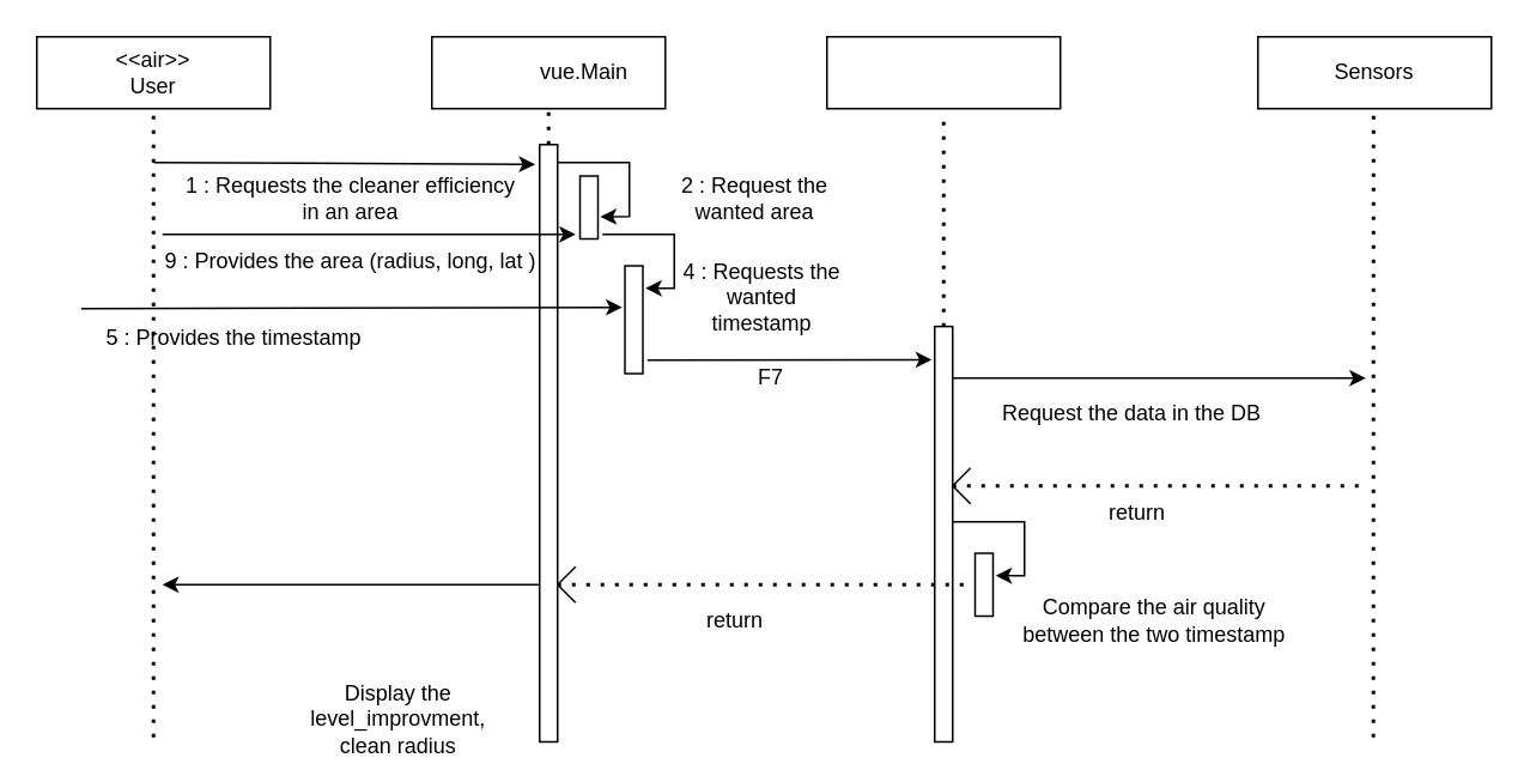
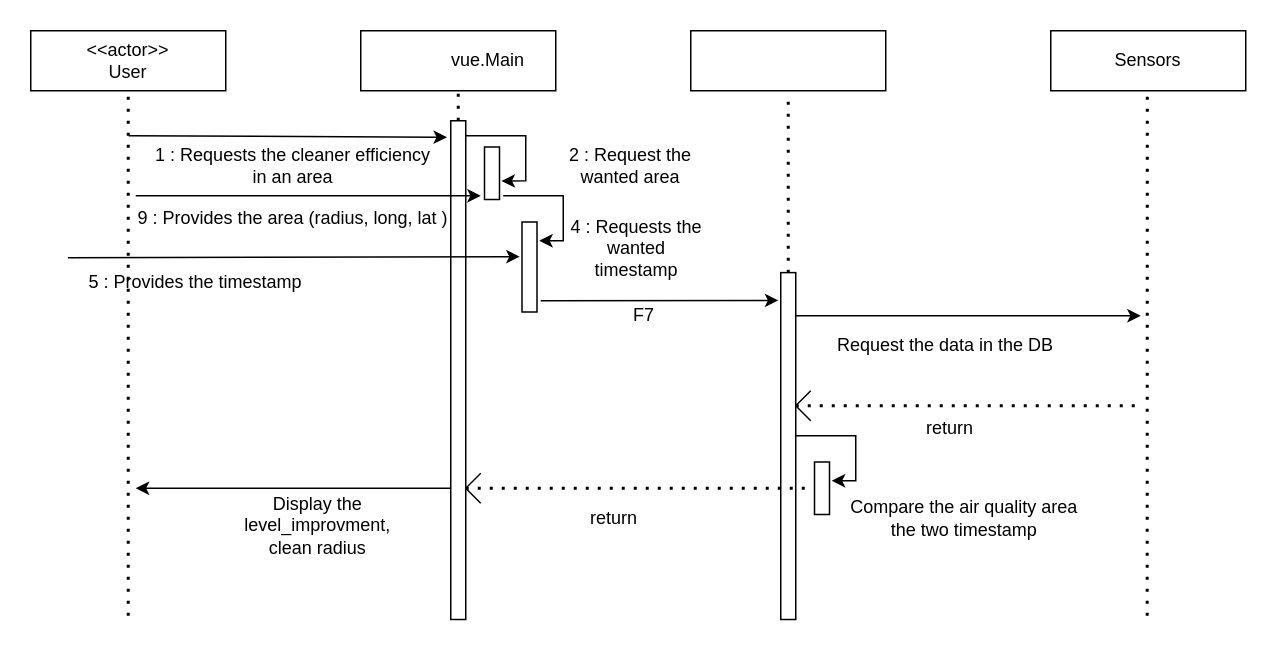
- <mxCell id="5" value="&amp;lt;&amp;lt;air&amp;gt;&amp;gt;&lt;br&gt;User" style="text;html=1;strokeColor=none;fillColor=none;align=center;verticalAlign=middle;whiteSpace=wrap;rounded=0;" vertex="1" parent="1"><mxGeometry x="55" y="25" width="60" height="30" as="geometry" /></mxCell>
+ <mxCell id="5" value="&amp;lt;&amp;lt;actor&amp;gt;&amp;gt;&lt;br&gt;User" style="text;html=1;strokeColor=none;fillColor=none;align=center;verticalAlign=middle;whiteSpace=wrap;rounded=0;" vertex="1" parent="1"><mxGeometry x="55" y="25" width="60" height="30" as="geometry" /></mxCell>
- <mxCell id="29" value="Compare the air quality between the two timestamp" style="text;html=1;strokeColor=none;fillColor=none;align=center;verticalAlign=middle;whiteSpace=wrap;rounded=0;" vertex="1" parent="1"><mxGeometry x="565" y="330" width="155" height="30" as="geometry" /></mxCell>
+ <mxCell id="29" value="Compare the air quality area the two timestamp" style="text;html=1;strokeColor=none;fillColor=none;align=center;verticalAlign=middle;whiteSpace=wrap;rounded=0;" vertex="1" parent="1"><mxGeometry x="565" y="330" width="155" height="30" as="geometry" /></mxCell>
- <mxCell id="36" value="Display the level_improvment, clean radius" style="text;html=1;strokeColor=none;fillColor=none;align=center;verticalAlign=middle;whiteSpace=wrap;rounded=0;" vertex="1" parent="1"><mxGeometry x="159" y="385" width="125" height="30" as="geometry" /></mxCell>
+ <mxCell id="36" value="Display the level_improvment, clean radius" style="text;html=1;strokeColor=none;fillColor=none;align=center;verticalAlign=middle;whiteSpace=wrap;rounded=0;" vertex="1" parent="1"><mxGeometry x="149" y="335" width="125" height="30" as="geometry" /></mxCell>
